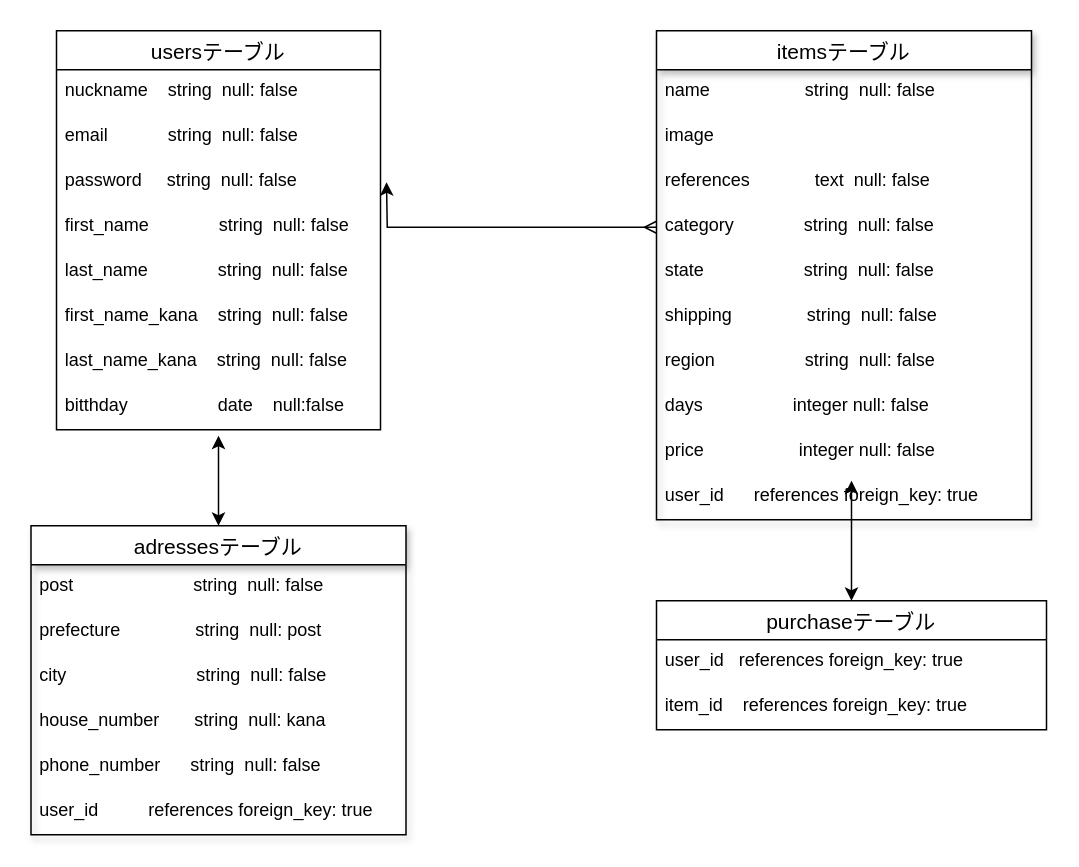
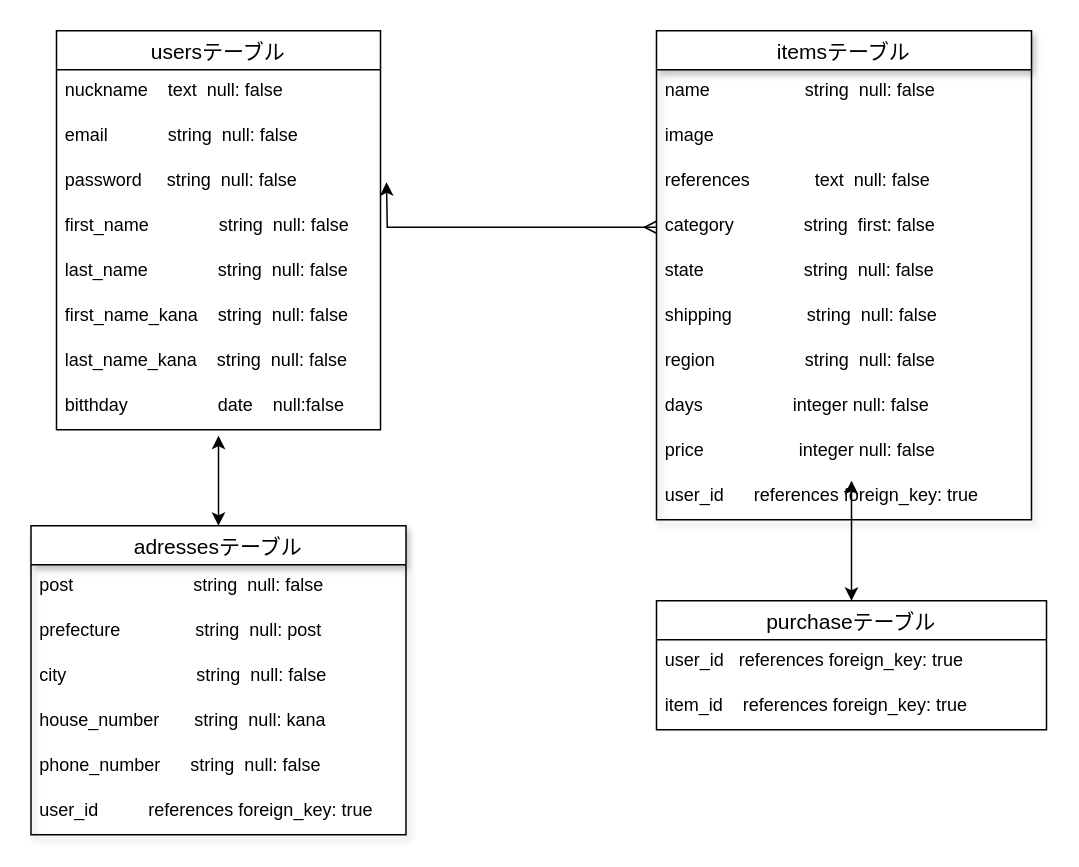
- <mxCell id="3" value="nuckname    string  null: false" style="text;strokeColor=none;fillColor=none;spacingLeft=4;spacingRight=4;overflow=hidden;rotatable=0;points=[[0,0.5],[1,0.5]];portConstraint=eastwest;fontSize=12;" parent="2" vertex="1"><mxGeometry y="26" width="216" height="30" as="geometry" /></mxCell>
+ <mxCell id="3" value="nuckname    text  null: false" style="text;strokeColor=none;fillColor=none;spacingLeft=4;spacingRight=4;overflow=hidden;rotatable=0;points=[[0,0.5],[1,0.5]];portConstraint=eastwest;fontSize=12;" parent="2" vertex="1"><mxGeometry y="26" width="216" height="30" as="geometry" /></mxCell>
- <mxCell id="15" value="category              string  null: false" style="text;strokeColor=none;fillColor=none;spacingLeft=4;spacingRight=4;overflow=hidden;rotatable=0;points=[[0,0.5],[1,0.5]];portConstraint=eastwest;fontSize=12;shadow=1;startSize=30;" parent="11" vertex="1"><mxGeometry y="116" width="250" height="30" as="geometry" /></mxCell>
+ <mxCell id="15" value="category              string  first: false" style="text;strokeColor=none;fillColor=none;spacingLeft=4;spacingRight=4;overflow=hidden;rotatable=0;points=[[0,0.5],[1,0.5]];portConstraint=eastwest;fontSize=12;shadow=1;startSize=30;" parent="11" vertex="1"><mxGeometry y="116" width="250" height="30" as="geometry" /></mxCell>
